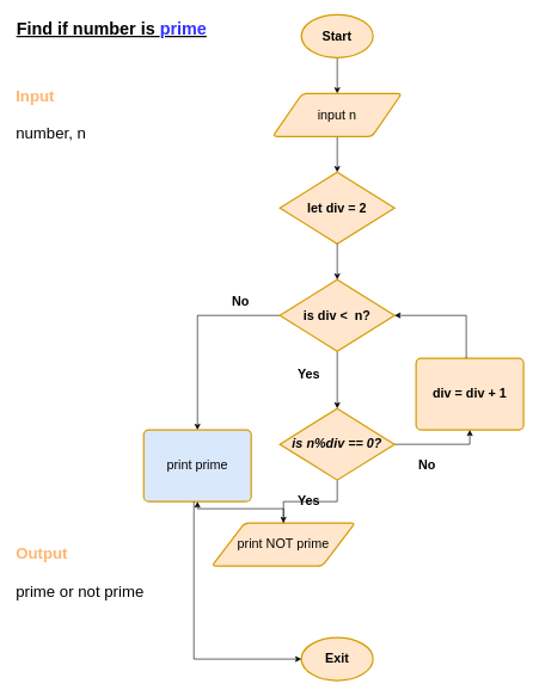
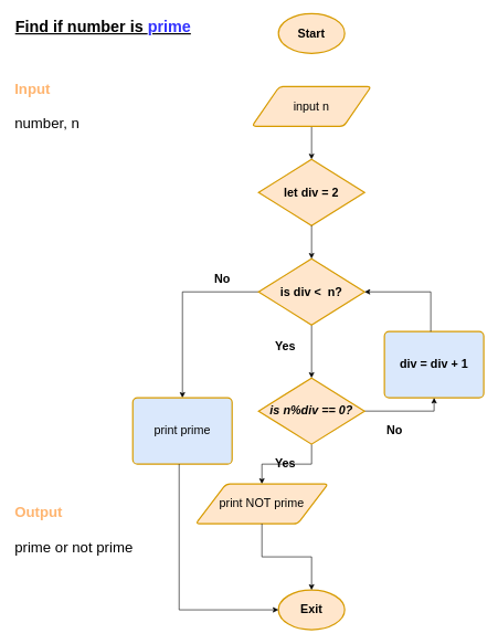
- <mxCell id="2" style="edgeStyle=orthogonalEdgeStyle;rounded=0;orthogonalLoop=1;jettySize=auto;html=1;entryX=0.5;entryY=0;entryDx=0;entryDy=0;fontSize=18;fillColor=#ffe6cc;strokeColor=default;" edge="1" parent="1" source="3" target="5"><mxGeometry relative="1" as="geometry" /></mxCell>
- <mxCell id="10" value="div = div + 1" style="rounded=1;whiteSpace=wrap;html=1;absoluteArcSize=1;arcSize=14;strokeWidth=2;fontSize=18;fillColor=#ffe6cc;strokeColor=#d79b00;fontStyle=1" vertex="1" parent="1"><mxGeometry x="580" y="500" width="150" height="100" as="geometry" /></mxCell>
+ <mxCell id="10" value="div = div + 1" style="rounded=1;whiteSpace=wrap;html=1;absoluteArcSize=1;arcSize=14;strokeWidth=2;fontSize=18;fillColor=#dae8fc;strokeColor=#d79b00;fontStyle=1;" vertex="1" parent="1"><mxGeometry x="580" y="500" width="150" height="100" as="geometry" /></mxCell>
- <mxCell id="18" style="edgeStyle=orthogonalEdgeStyle;rounded=0;orthogonalLoop=1;jettySize=auto;html=1;fontSize=18;fillColor=#ffe6cc;strokeColor=default;" edge="1" parent="1" source="15" target="14"><mxGeometry relative="1" as="geometry" /></mxCell>
+ <mxCell id="18" style="edgeStyle=orthogonalEdgeStyle;rounded=0;orthogonalLoop=1;jettySize=auto;html=1;entryX=0.5;entryY=0;entryDx=0;entryDy=0;entryPerimeter=0;fontSize=18;fillColor=#ffe6cc;strokeColor=default;" edge="1" parent="1" source="15" target="16"><mxGeometry relative="1" as="geometry" /></mxCell>
